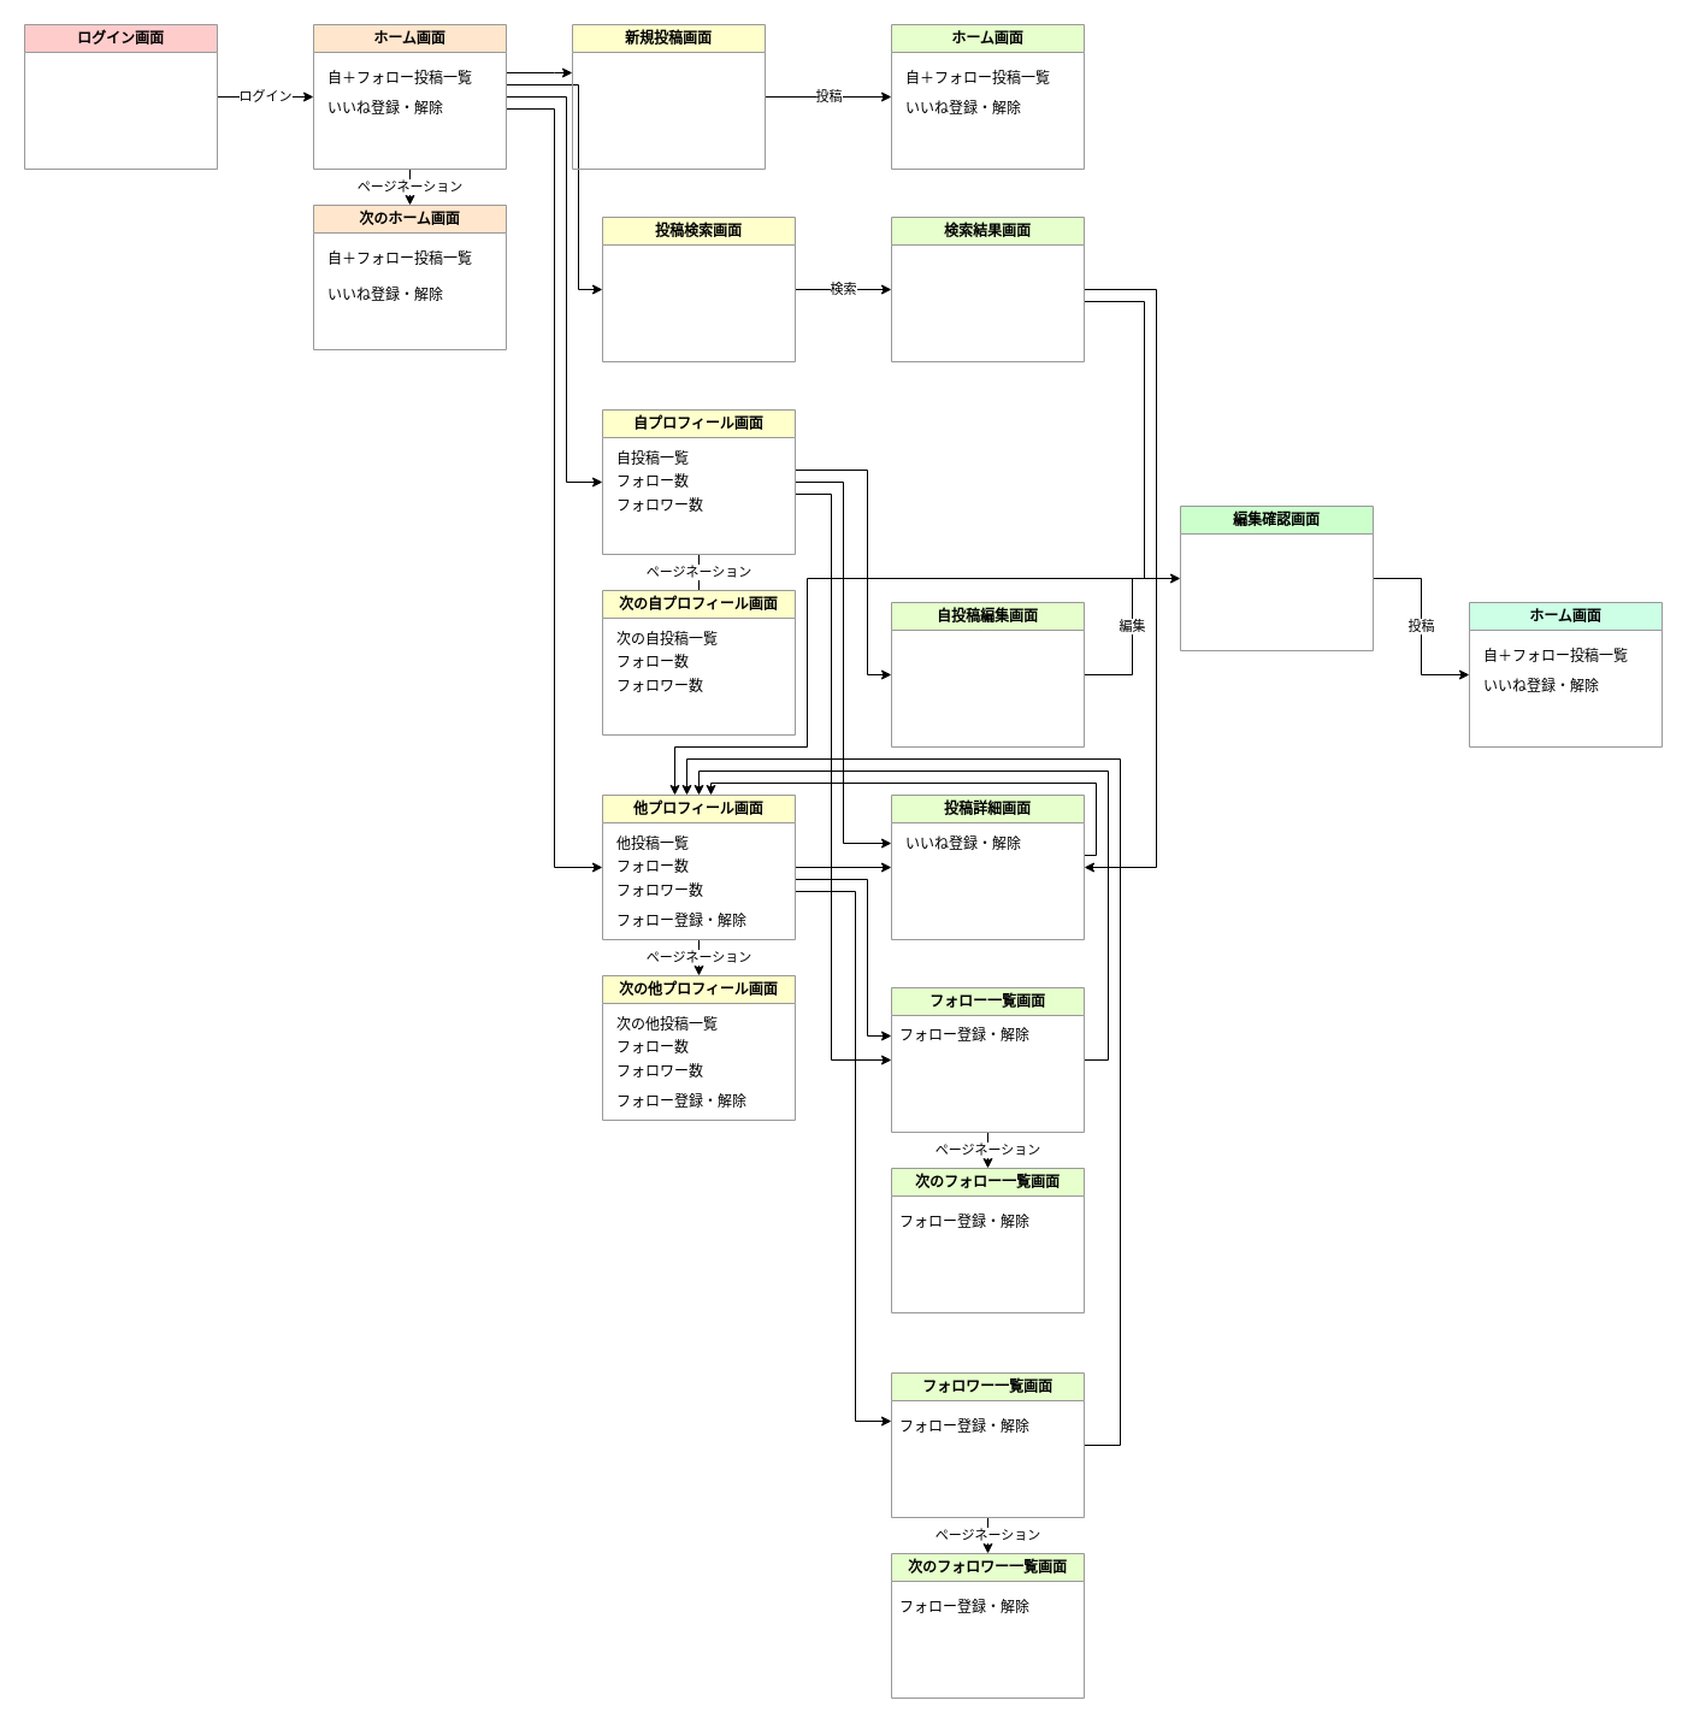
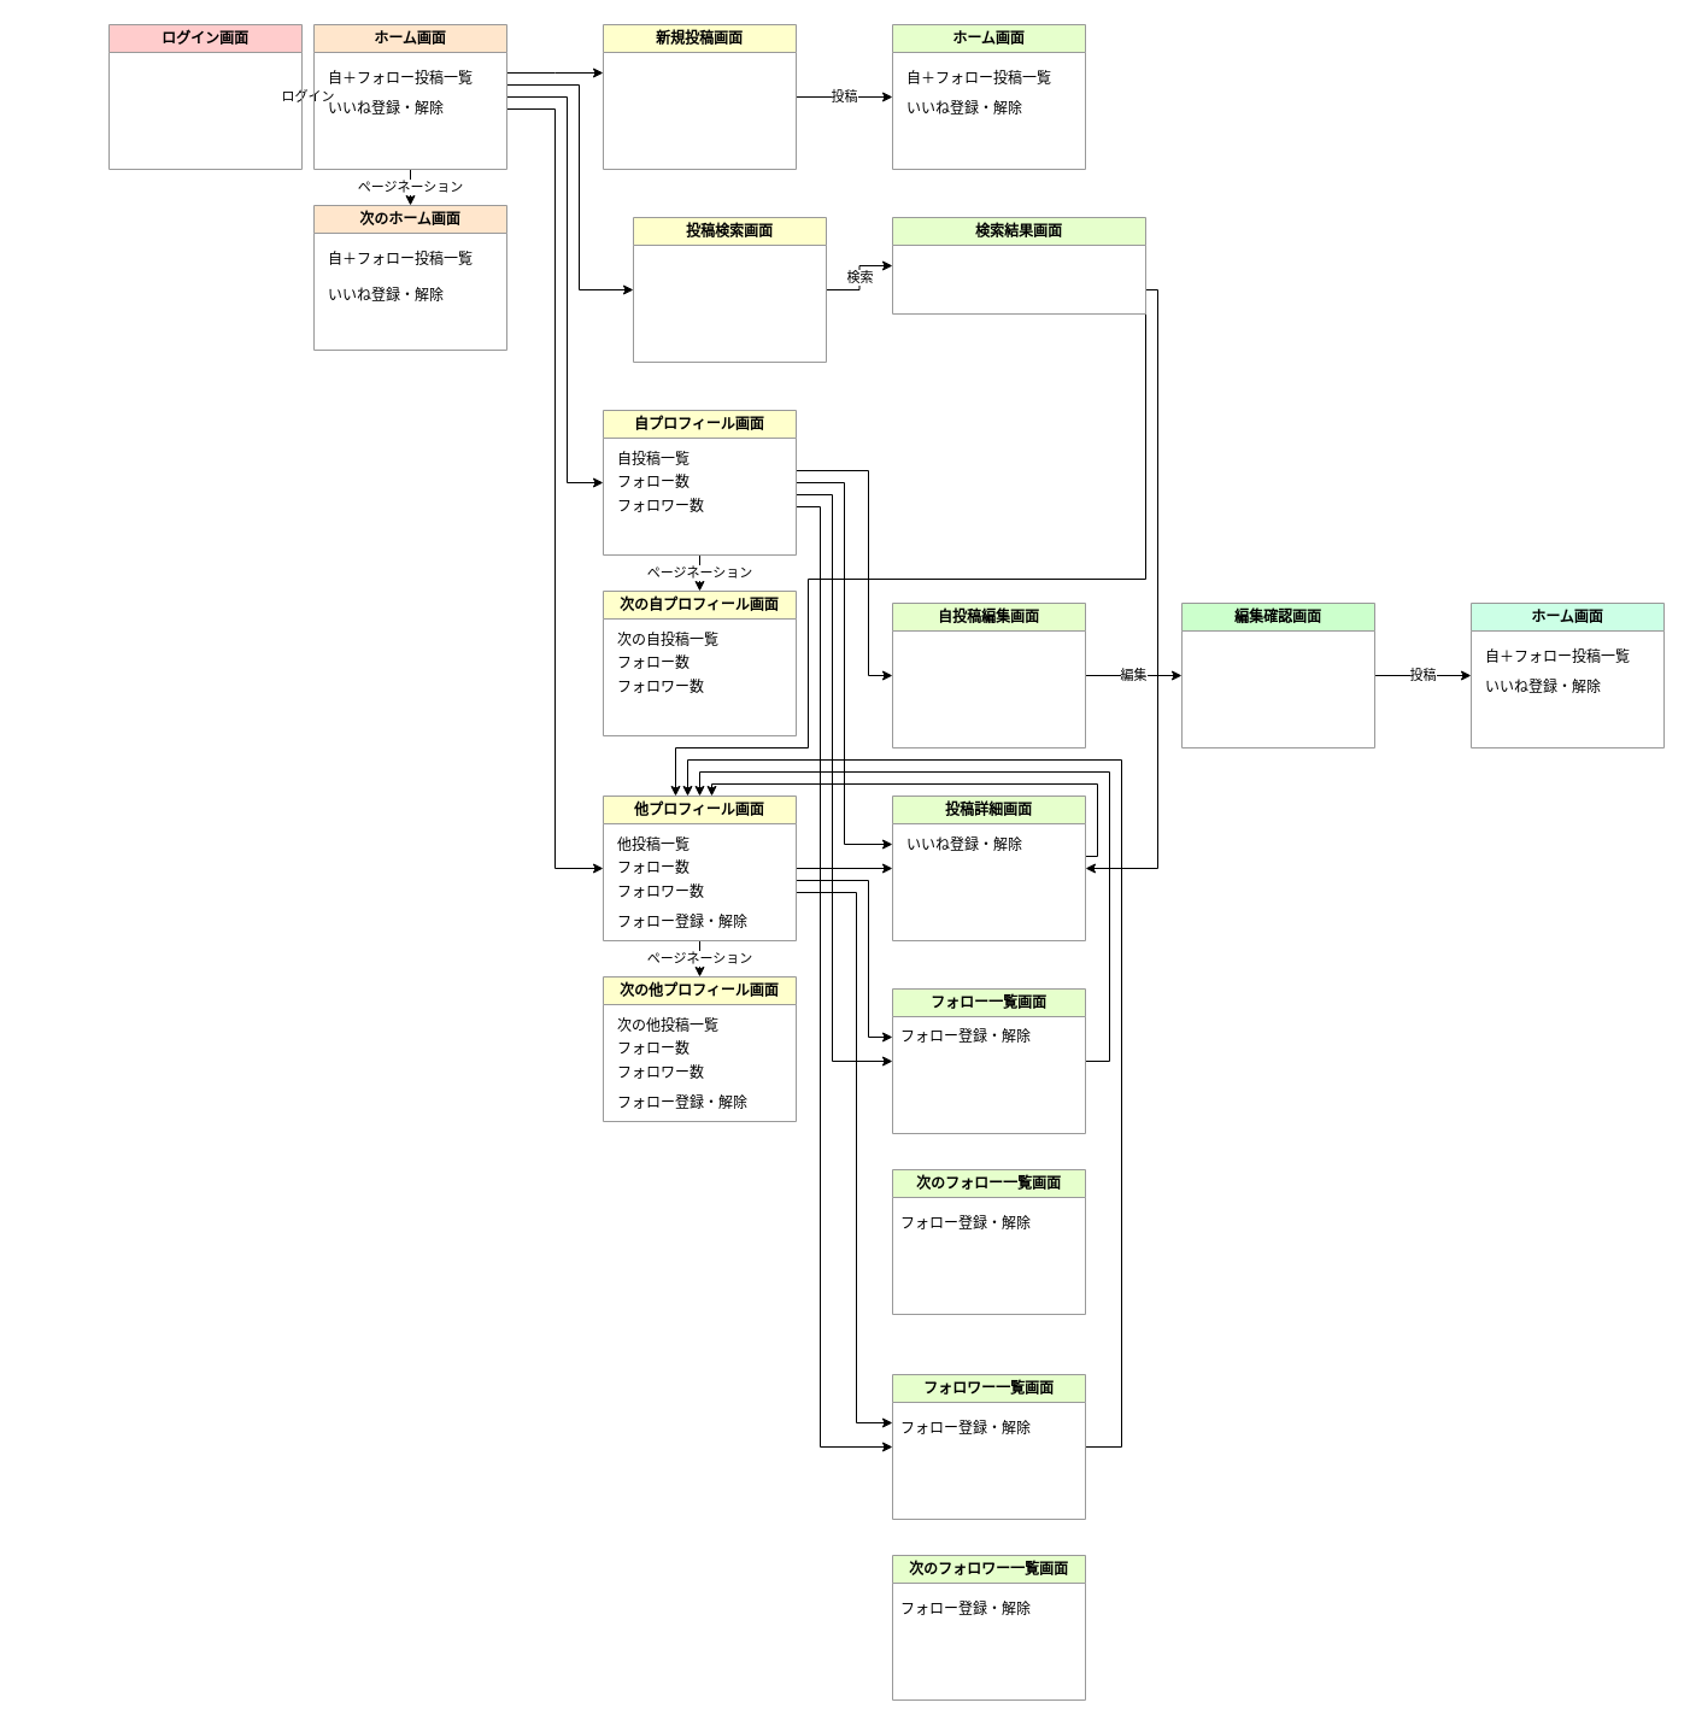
- <mxCell id="3" value="ログイン画面" style="swimlane;whiteSpace=wrap;html=1;fillColor=#FFCCCC;strokeColor=#999999;" vertex="1" parent="1"><mxGeometry x="20" y="20" width="160" height="120" as="geometry" /></mxCell>
+ <mxCell id="3" value="ログイン画面" style="swimlane;whiteSpace=wrap;html=1;fillColor=#FFCCCC;strokeColor=#999999;" vertex="1" parent="1"><mxGeometry x="90" y="20" width="160" height="120" as="geometry" /></mxCell>
- <mxCell id="13" value="新規投稿画面" style="swimlane;whiteSpace=wrap;html=1;fillColor=#FFFFCC;strokeColor=#999999;" vertex="1" parent="1"><mxGeometry x="475" y="20" width="160" height="120" as="geometry" /></mxCell>
+ <mxCell id="13" value="新規投稿画面" style="swimlane;whiteSpace=wrap;html=1;fillColor=#FFFFCC;strokeColor=#999999;" vertex="1" parent="1"><mxGeometry x="500" y="20" width="160" height="120" as="geometry" /></mxCell>
- <mxCell id="18" value="投稿検索画面" style="swimlane;whiteSpace=wrap;html=1;fillColor=#FFFFCC;strokeColor=#999999;" vertex="1" parent="1"><mxGeometry x="500" y="180" width="160" height="120" as="geometry" /></mxCell>
+ <mxCell id="18" value="投稿検索画面" style="swimlane;whiteSpace=wrap;html=1;fillColor=#FFFFCC;strokeColor=#999999;" vertex="1" parent="1"><mxGeometry x="525" y="180" width="160" height="120" as="geometry" /></mxCell>
- <mxCell id="48" value="検索結果画面" style="swimlane;whiteSpace=wrap;html=1;fillColor=#E6FFCC;strokeColor=#999999;" vertex="1" parent="1"><mxGeometry x="740" y="180" width="160" height="120" as="geometry" /></mxCell>
+ <mxCell id="48" value="検索結果画面" style="swimlane;whiteSpace=wrap;html=1;fillColor=#E6FFCC;strokeColor=#999999;" vertex="1" parent="1"><mxGeometry x="740" y="180" width="210" height="80" as="geometry" /></mxCell>
- <mxCell id="67" value="編集確認画面" style="swimlane;whiteSpace=wrap;html=1;fillColor=#CCFFCC;strokeColor=#999999;" vertex="1" parent="1"><mxGeometry x="980" y="420" width="160" height="120" as="geometry" /></mxCell>
+ <mxCell id="67" value="編集確認画面" style="swimlane;whiteSpace=wrap;html=1;fillColor=#CCFFCC;strokeColor=#999999;" vertex="1" parent="1"><mxGeometry x="980" y="500" width="160" height="120" as="geometry" /></mxCell>
- <mxCell id="19" value="ページネーション" style="edgeStyle=orthogonalEdgeStyle;rounded=0;orthogonalLoop=1;jettySize=auto;html=1;endArrow=none;" edge="1" parent="1" source="24" target="37"><mxGeometry relative="1" as="geometry" /></mxCell>
+ <mxCell id="19" value="ページネーション" style="edgeStyle=orthogonalEdgeStyle;rounded=0;orthogonalLoop=1;jettySize=auto;html=1;" edge="1" parent="1" source="24" target="37"><mxGeometry relative="1" as="geometry" /></mxCell>
+ <mxCell id="23" style="edgeStyle=orthogonalEdgeStyle;rounded=0;orthogonalLoop=1;jettySize=auto;html=1;" edge="1" parent="1" source="24" target="62"><mxGeometry relative="1" as="geometry"><Array as="points"><mxPoint x="680" y="420" /><mxPoint x="680" y="1200" /></Array></mxGeometry></mxCell>
- <mxCell id="54" value="ページネーション" style="edgeStyle=orthogonalEdgeStyle;rounded=0;orthogonalLoop=1;jettySize=auto;html=1;" edge="1" parent="1" source="56" target="58"><mxGeometry relative="1" as="geometry" /></mxCell>
- <mxCell id="60" value="ページネーション" style="edgeStyle=orthogonalEdgeStyle;rounded=0;orthogonalLoop=1;jettySize=auto;html=1;" edge="1" parent="1" source="62" target="64"><mxGeometry relative="1" as="geometry" /></mxCell>
